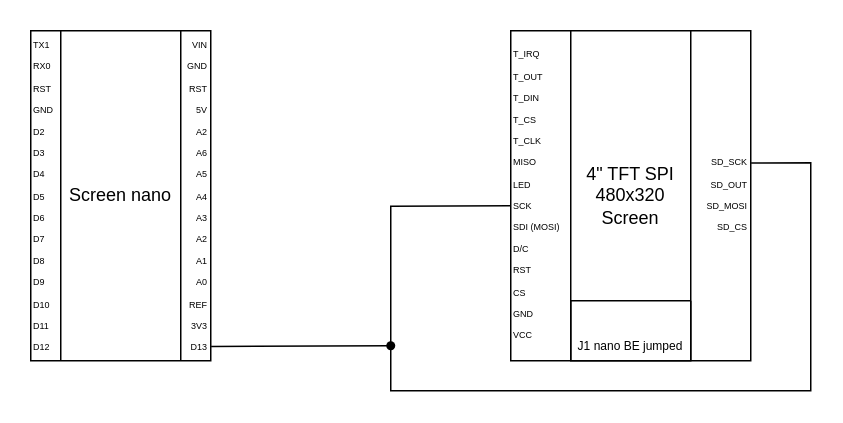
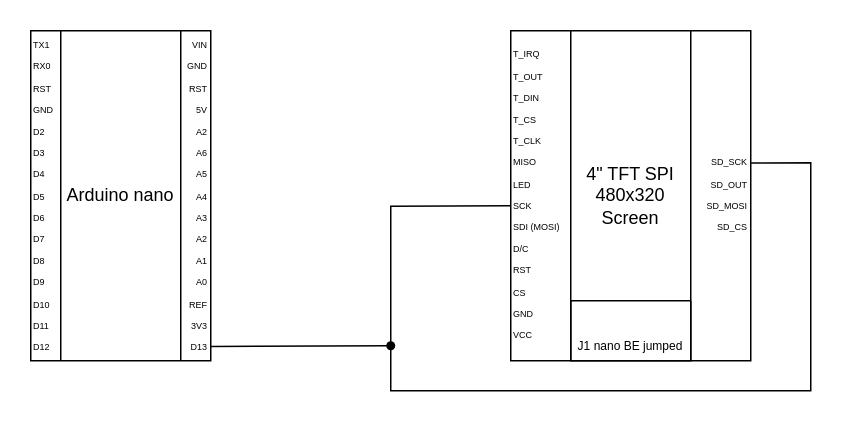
- <mxCell id="2" value="Screen nano" style="shape=process;whiteSpace=wrap;html=1;backgroundOutline=1;size=0.167;" parent="1" vertex="1"><mxGeometry x="20" y="20" width="120" height="220" as="geometry" /></mxCell>
+ <mxCell id="2" value="Arduino nano" style="shape=process;whiteSpace=wrap;html=1;backgroundOutline=1;size=0.167;" parent="1" vertex="1"><mxGeometry x="20" y="20" width="120" height="220" as="geometry" /></mxCell>
